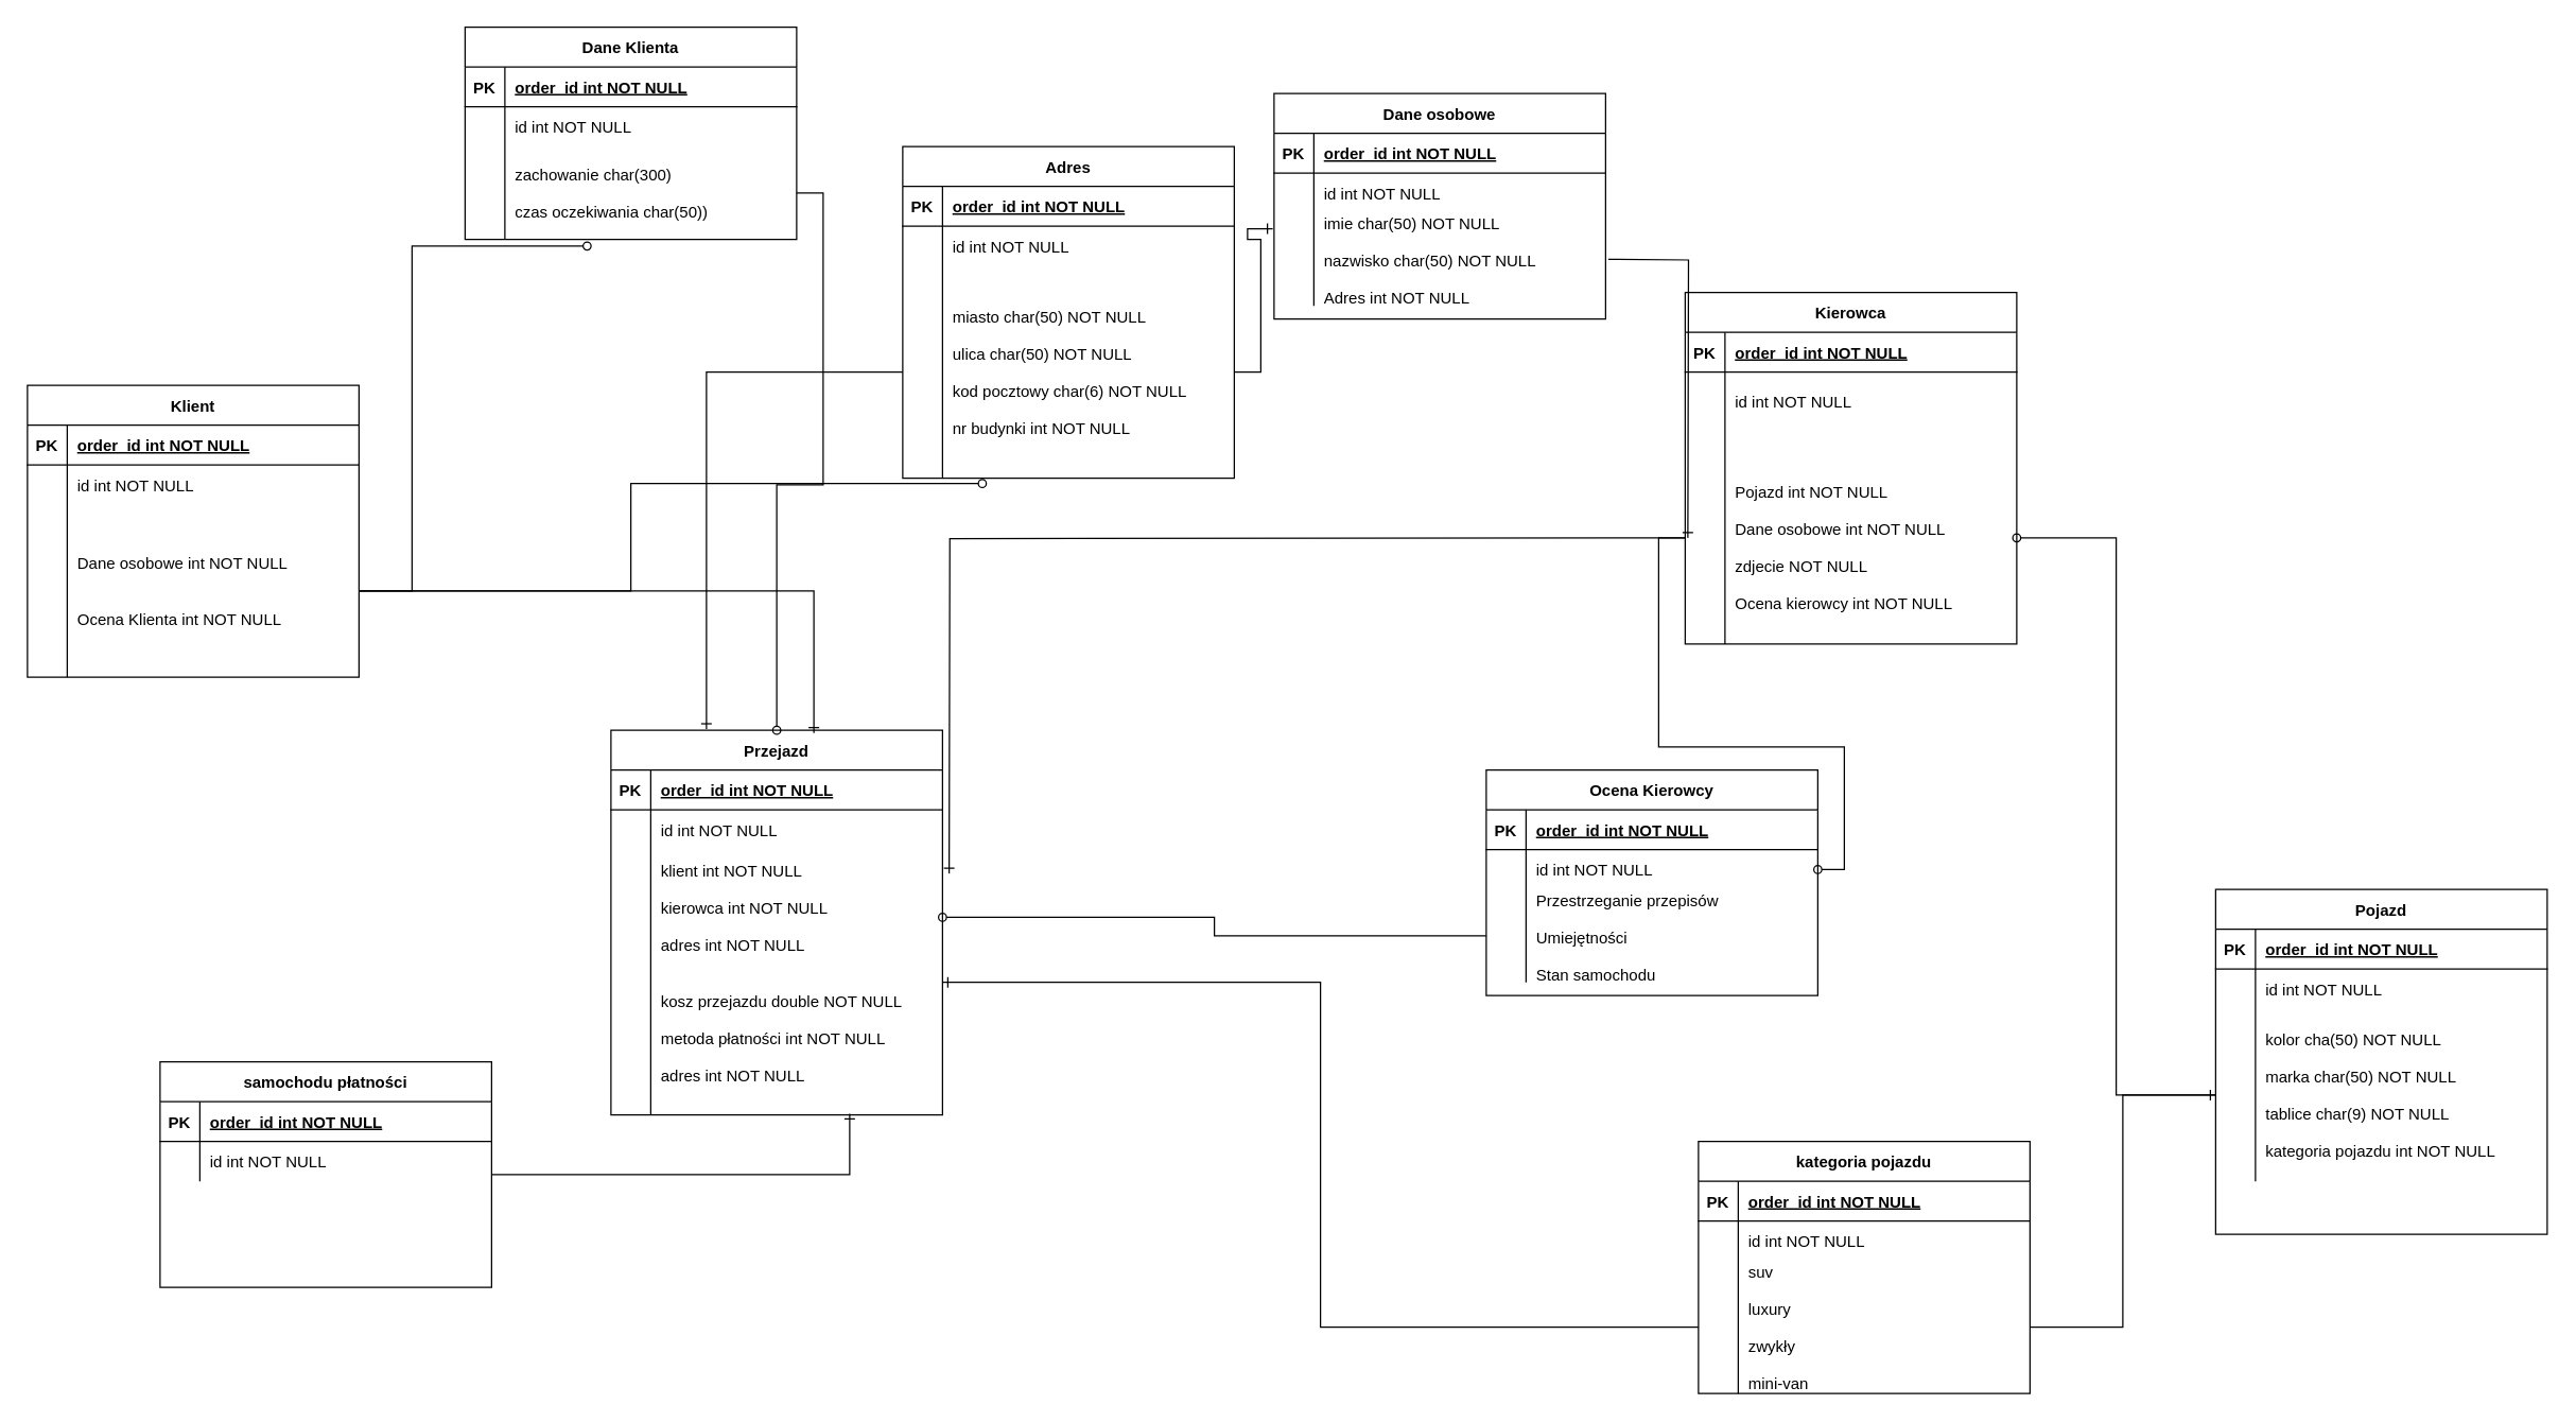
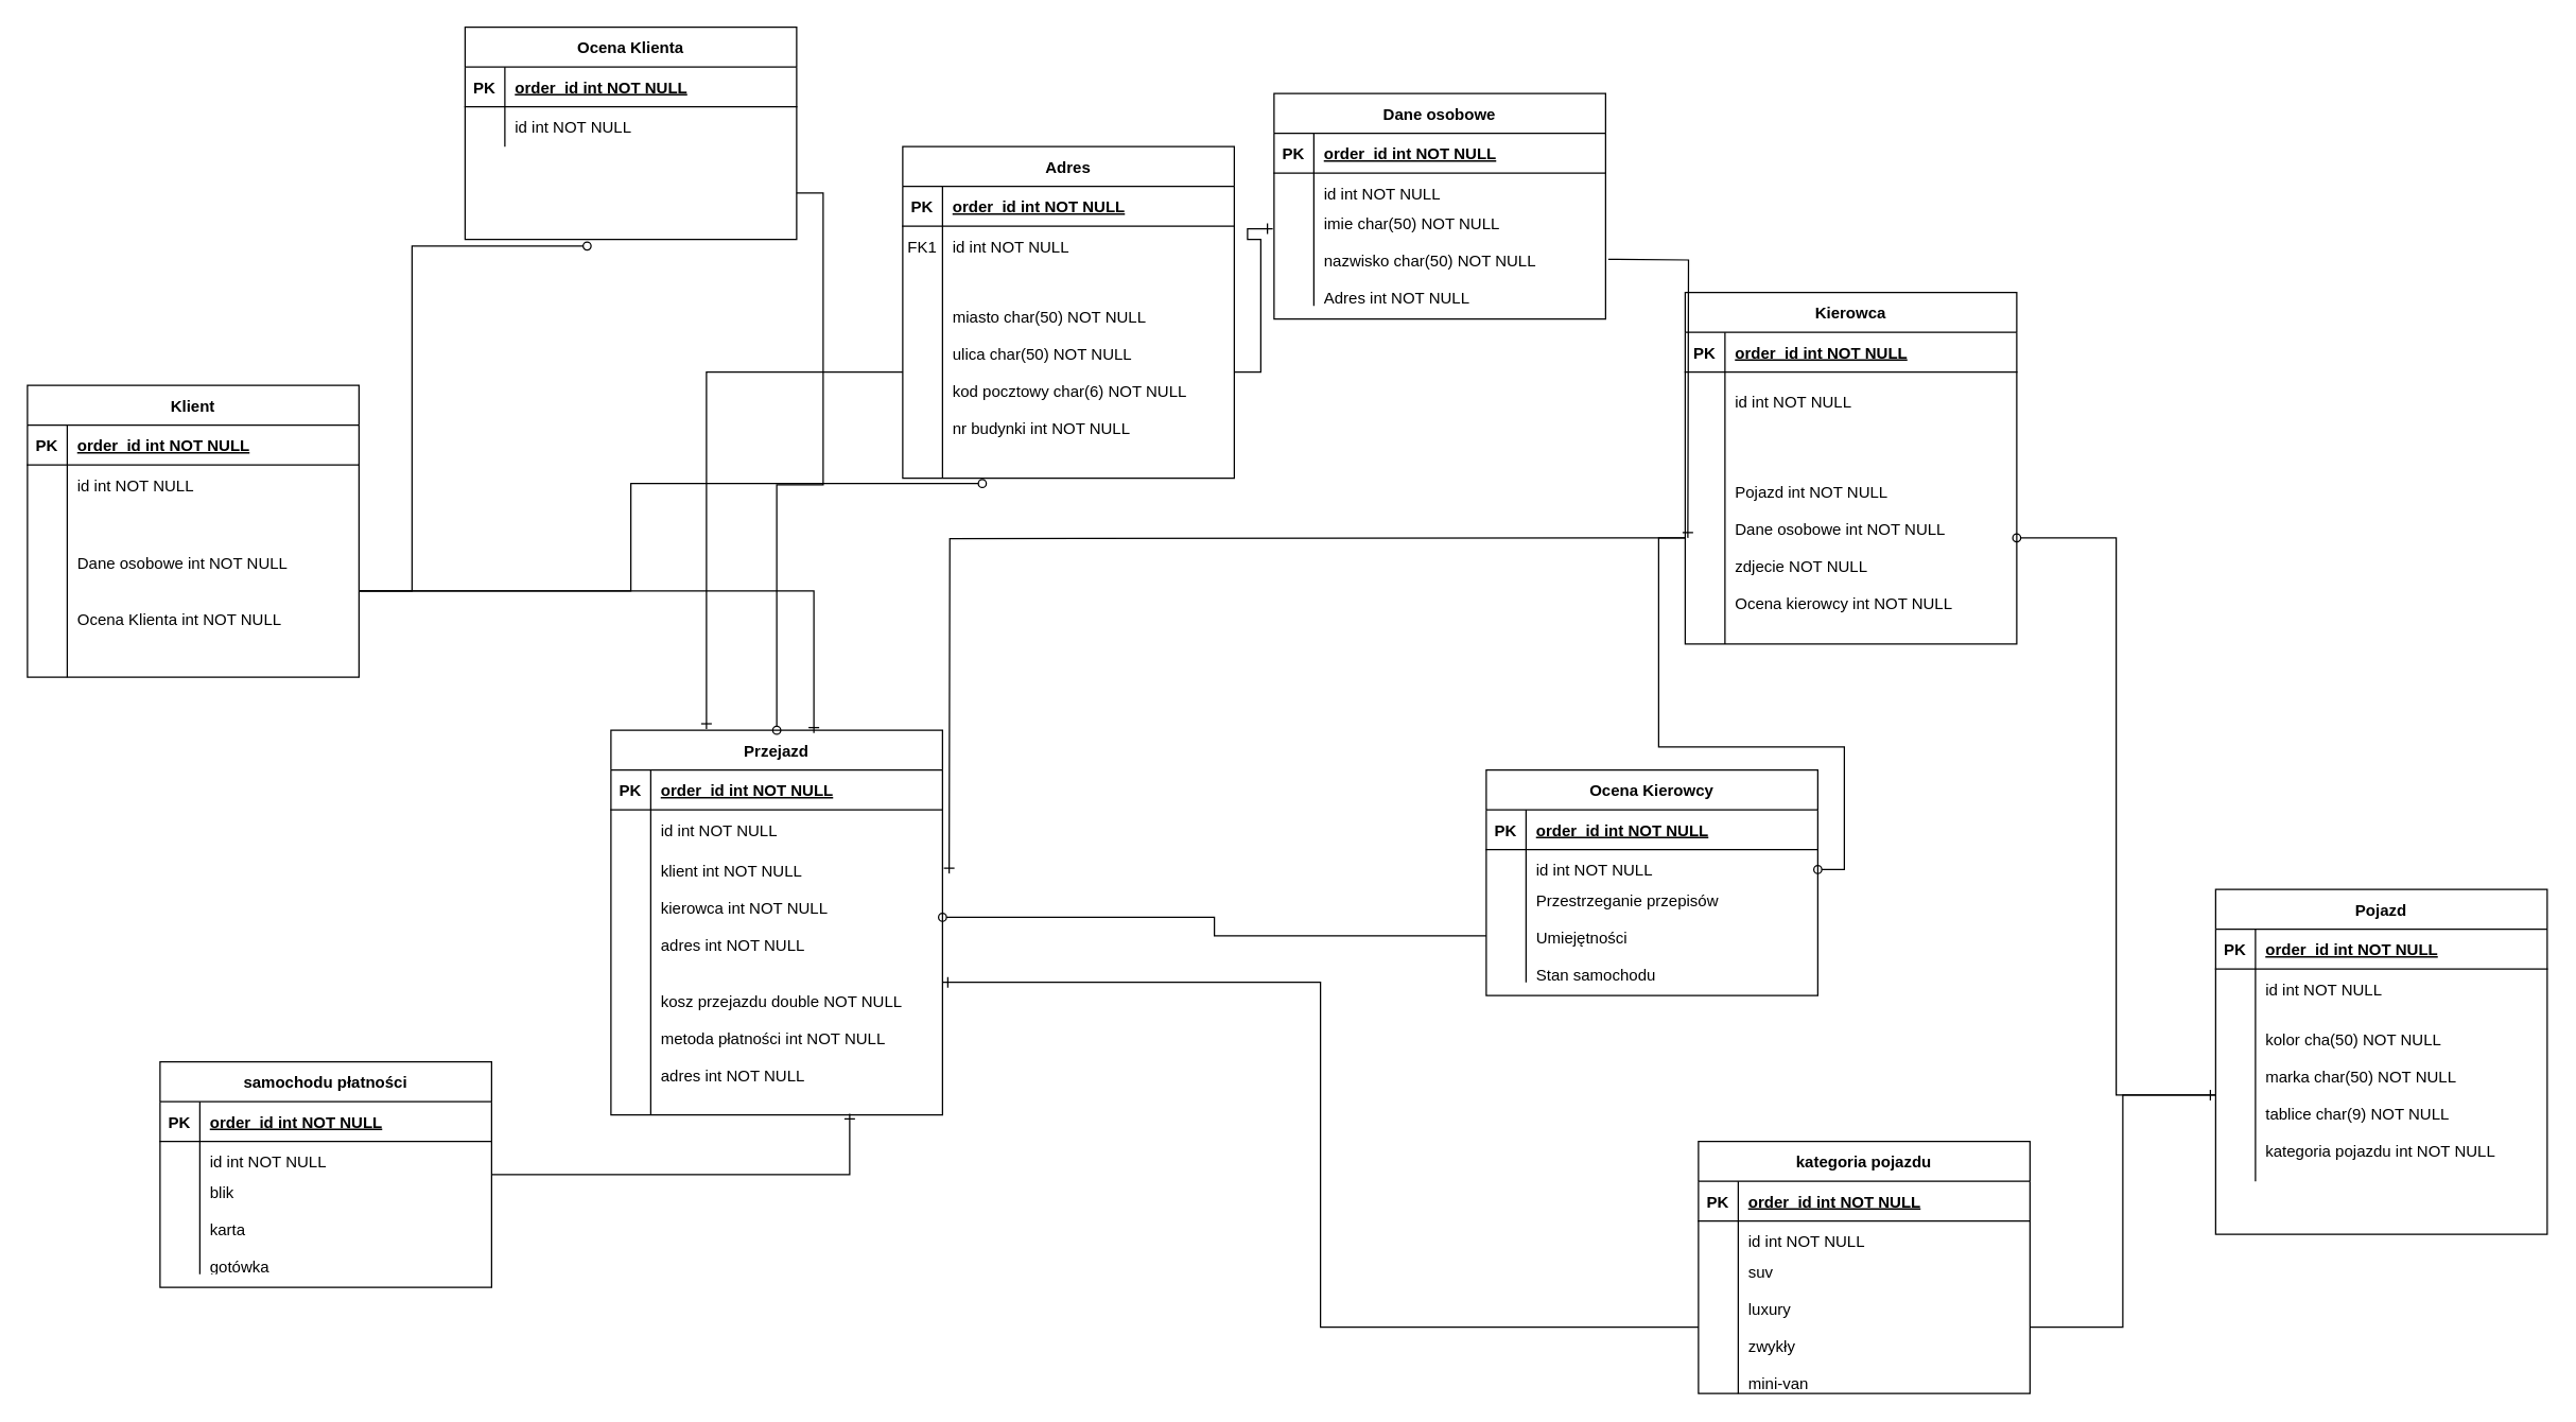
- <mxCell id="32" value="Dane Klienta" style="shape=table;startSize=30;container=1;collapsible=1;childLayout=tableLayout;fixedRows=1;rowLines=0;fontStyle=1;align=center;resizeLast=1;" vertex="1" parent="1"><mxGeometry x="350" y="20" width="250" height="160" as="geometry" /></mxCell>
+ <mxCell id="32" value="Ocena Klienta" style="shape=table;startSize=30;container=1;collapsible=1;childLayout=tableLayout;fixedRows=1;rowLines=0;fontStyle=1;align=center;resizeLast=1;" vertex="1" parent="1"><mxGeometry x="350" y="20" width="250" height="160" as="geometry" /></mxCell>
- <mxCell id="41" value="zachowanie char(300)&#10;&#10;czas oczekiwania char(50))" style="shape=partialRectangle;overflow=hidden;connectable=0;fillColor=none;top=0;left=0;bottom=0;right=0;align=left;spacingLeft=6;" vertex="1" parent="39"><mxGeometry x="30" width="220" height="70" as="geometry"><mxRectangle width="220" height="70" as="alternateBounds" /></mxGeometry></mxCell>
+ <mxCell id="17" value="FK1" style="shape=partialRectangle;overflow=hidden;connectable=0;fillColor=none;top=0;left=0;bottom=0;right=0;" vertex="1" parent="16"><mxGeometry width="30" height="30" as="geometry"><mxRectangle width="30" height="30" as="alternateBounds" /></mxGeometry></mxCell>
+ <mxCell id="92" value="blik&#10;&#10;karta&#10;&#10;gotówka" style="shape=partialRectangle;overflow=hidden;connectable=0;fillColor=none;top=0;left=0;bottom=0;right=0;align=left;spacingLeft=6;" vertex="1" parent="90"><mxGeometry x="30" width="220" height="70" as="geometry"><mxRectangle width="220" height="70" as="alternateBounds" /></mxGeometry></mxCell>
